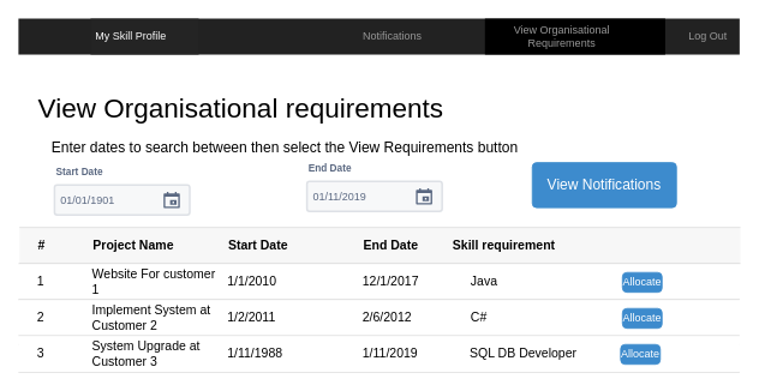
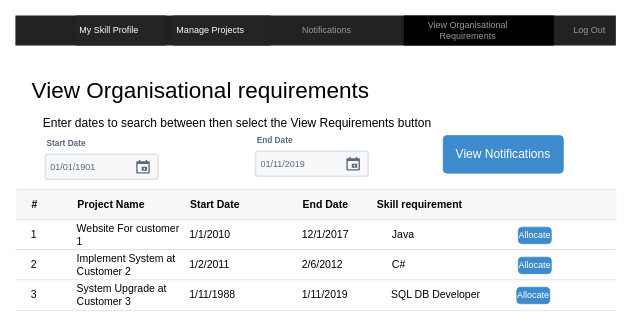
+ <mxCell id="7" value="Manage Projects" style="html=1;shadow=0;dashed=0;shape=mxgraph.bootstrap.rect;fillColor=#242424;strokeColor=none;fontColor=#ffffff;spacingRight=30;whiteSpace=wrap;" vertex="1" parent="2"><mxGeometry x="210" width="130" height="40" as="geometry" /></mxCell>
